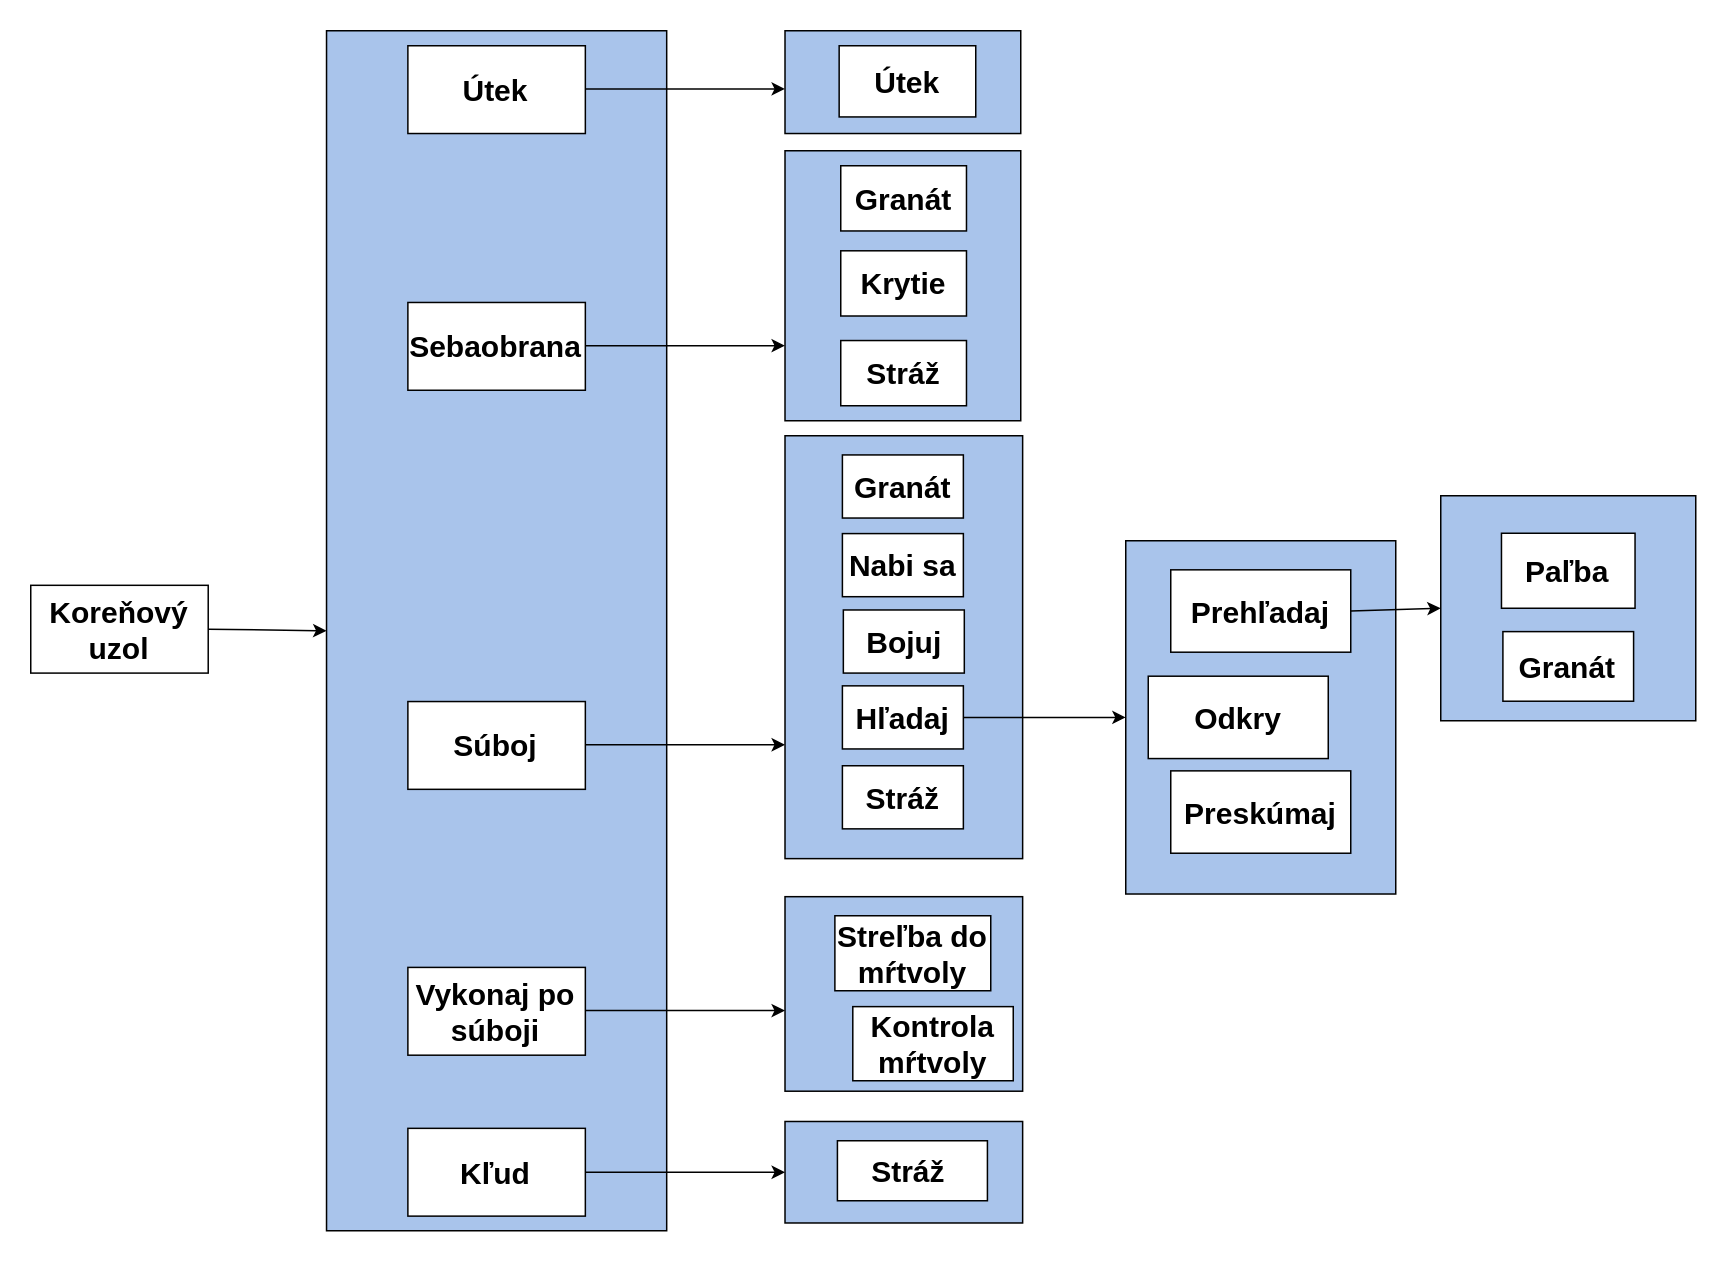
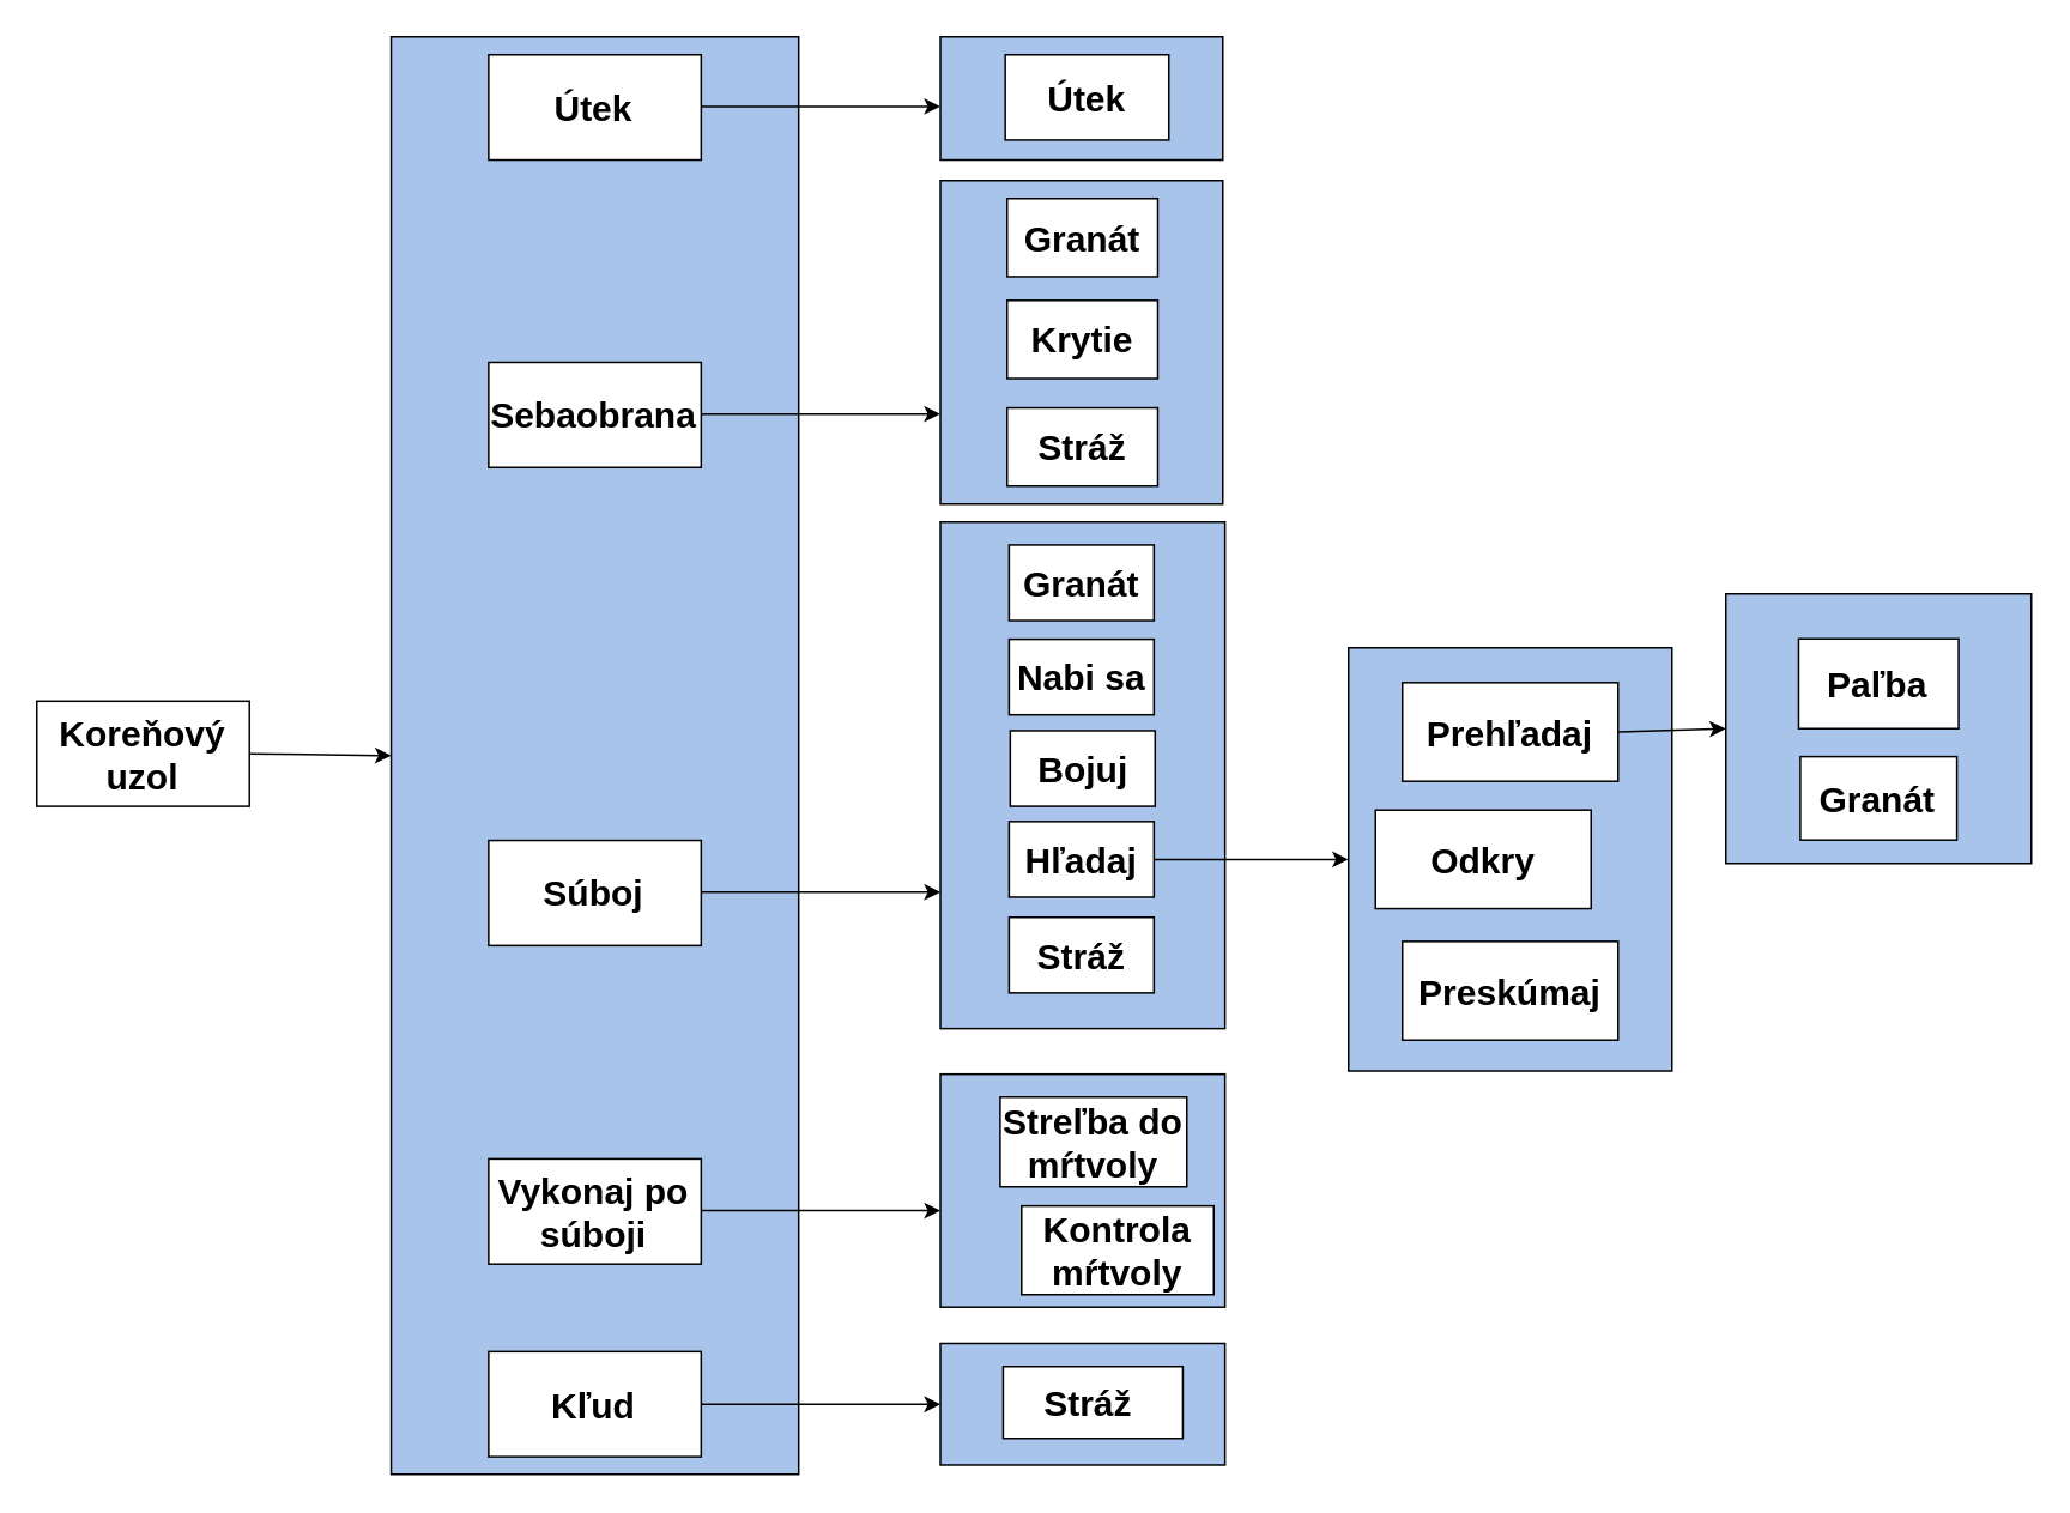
- <mxCell id="40" value="Preskúmaj" style="rounded=0;whiteSpace=wrap;html=1;fontSize=20;fontStyle=1" parent="38" vertex="1"><mxGeometry x="30" y="153.41" width="120" height="54.91" as="geometry" /></mxCell>
+ <mxCell id="40" value="Preskúmaj" style="rounded=0;whiteSpace=wrap;html=1;fontSize=20;fontStyle=1" parent="38" vertex="1"><mxGeometry x="30" y="163.41" width="120" height="54.91" as="geometry" /></mxCell>
